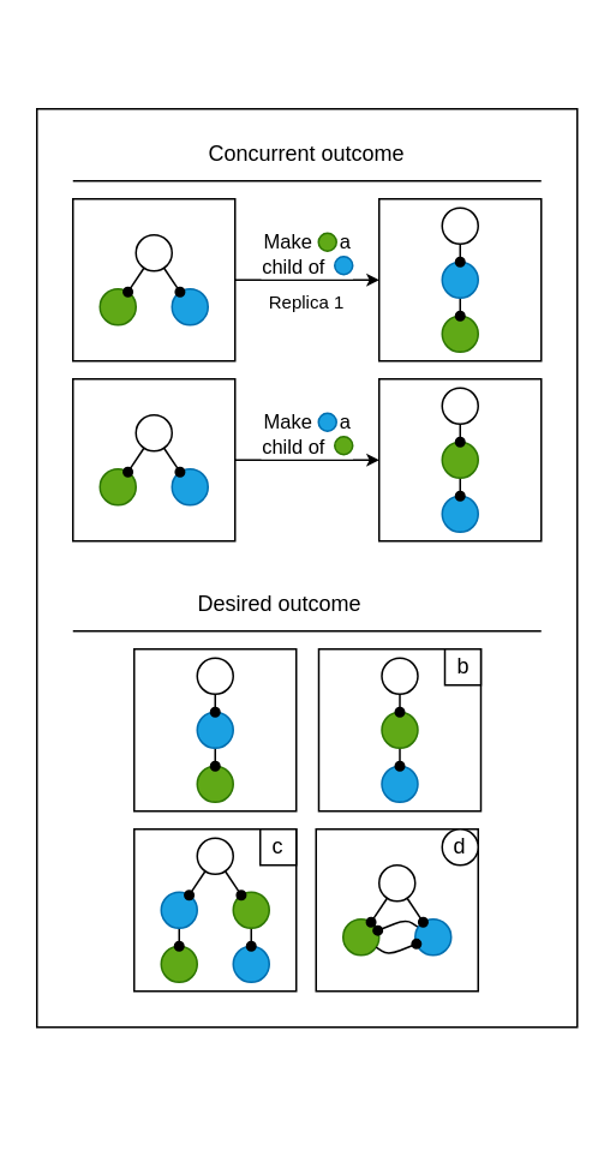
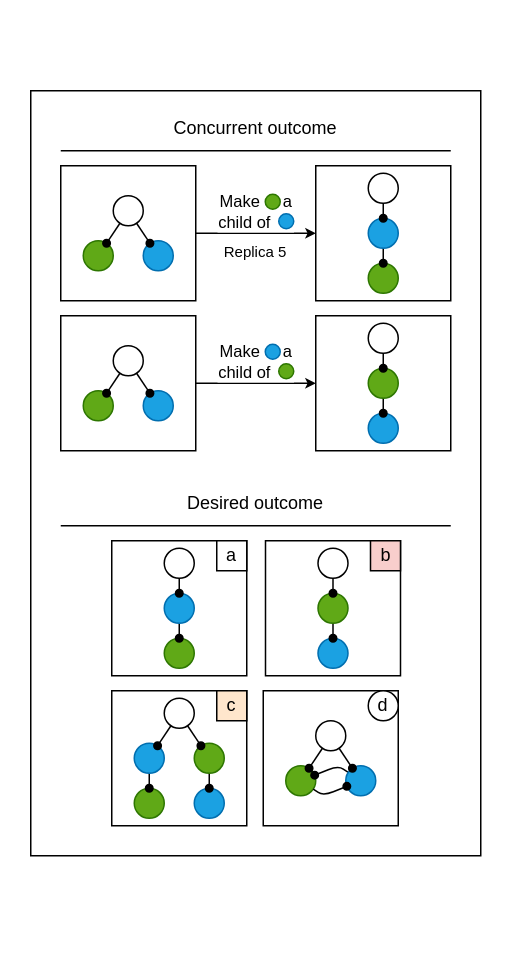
- <mxCell id="15" value="&lt;font style=&quot;font-size: 10px&quot;&gt;Replica 1&lt;/font&gt;" style="text;html=1;strokeColor=none;fillColor=none;align=center;verticalAlign=middle;whiteSpace=wrap;rounded=0;" parent="1" vertex="1"><mxGeometry x="140" y="153" width="60" height="27" as="geometry" /></mxCell>
+ <mxCell id="15" value="&lt;font style=&quot;font-size: 10px&quot;&gt;Replica 5&lt;/font&gt;" style="text;html=1;strokeColor=none;fillColor=none;align=center;verticalAlign=middle;whiteSpace=wrap;rounded=0;" parent="1" vertex="1"><mxGeometry x="140" y="153" width="60" height="27" as="geometry" /></mxCell>
- <mxCell id="14" value="Desired outcome" style="text;html=1;strokeColor=none;fillColor=none;align=center;verticalAlign=middle;whiteSpace=wrap;rounded=0;" parent="1" vertex="1"><mxGeometry x="95" y="320" width="120" height="30" as="geometry" /></mxCell>
+ <mxCell id="14" value="Desired outcome" style="text;html=1;strokeColor=none;fillColor=none;align=center;verticalAlign=middle;whiteSpace=wrap;rounded=0;" parent="1" vertex="1"><mxGeometry x="110" y="320" width="120" height="30" as="geometry" /></mxCell>
+ <mxCell id="81" value="a" style="whiteSpace=wrap;html=1;" parent="74" vertex="1"><mxGeometry x="70" width="20" height="20" as="geometry" /></mxCell>
- <mxCell id="73" value="b" style="whiteSpace=wrap;html=1;" parent="66" vertex="1"><mxGeometry x="70" width="20" height="20" as="geometry" /></mxCell>
+ <mxCell id="73" value="b" style="whiteSpace=wrap;html=1;fillColor=#f8cecc;" parent="66" vertex="1"><mxGeometry x="70" width="20" height="20" as="geometry" /></mxCell>
- <mxCell id="55" value="c" style="whiteSpace=wrap;html=1;" parent="44" vertex="1"><mxGeometry x="70" width="20" height="20" as="geometry" /></mxCell>
+ <mxCell id="55" value="c" style="whiteSpace=wrap;html=1;fillColor=#ffe6cc;" parent="44" vertex="1"><mxGeometry x="70" width="20" height="20" as="geometry" /></mxCell>
